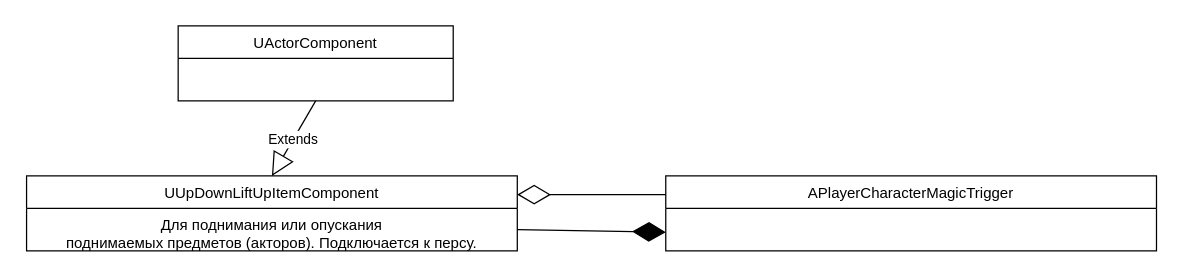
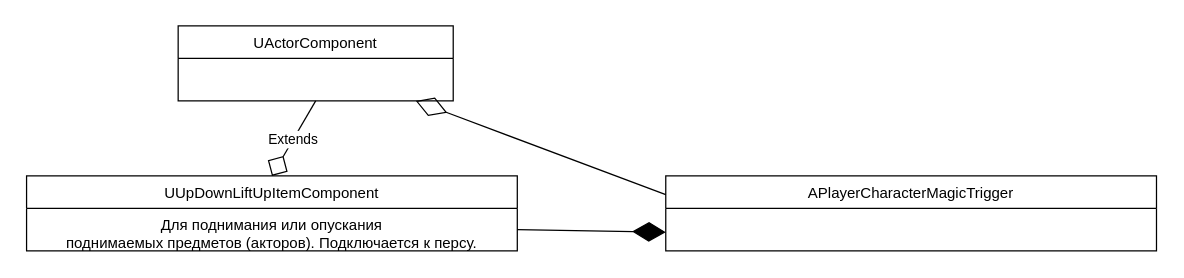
- <mxCell id="5" value="Extends" style="endArrow=block;endSize=16;endFill=0;startFill=1;anchorPointDirection=1;fixDash=0;metaEdit=0;entryX=0.5;entryY=0;entryDx=0;entryDy=0;fontStyle=0;exitX=0.5;exitY=1;exitDx=0;exitDy=0;" edge="1" parent="1" source="2" target="3"><mxGeometry width="160" relative="1" as="geometry"><mxPoint x="374.87" y="220" as="sourcePoint" /><mxPoint x="372" y="320.986" as="targetPoint" /></mxGeometry></mxCell>
+ <mxCell id="5" value="Extends" style="endArrow=diamond;endSize=16;endFill=0;startFill=1;anchorPointDirection=1;fixDash=0;metaEdit=0;entryX=0.5;entryY=0;entryDx=0;entryDy=0;fontStyle=0;exitX=0.5;exitY=1;exitDx=0;exitDy=0;" edge="1" parent="1" source="2" target="3"><mxGeometry width="160" relative="1" as="geometry"><mxPoint x="374.87" y="220" as="sourcePoint" /><mxPoint x="372" y="320.986" as="targetPoint" /></mxGeometry></mxCell>
- <mxCell id="8" value="" style="endArrow=diamondThin;endFill=0;endSize=24;html=1;exitX=0;exitY=0.25;exitDx=0;exitDy=0;entryX=1;entryY=0.25;entryDx=0;entryDy=0;" edge="1" parent="1" source="6" target="3"><mxGeometry width="160" relative="1" as="geometry"><mxPoint x="522" y="280" as="sourcePoint" /><mxPoint x="412" y="280" as="targetPoint" /></mxGeometry></mxCell>
+ <mxCell id="8" value="" style="endArrow=diamondThin;endFill=0;endSize=24;html=1;exitX=0;exitY=0.25;exitDx=0;exitDy=0;" edge="1" parent="1" source="6" target="2"><mxGeometry width="160" relative="1" as="geometry"><mxPoint x="522" y="280" as="sourcePoint" /><mxPoint x="412" y="280" as="targetPoint" /></mxGeometry></mxCell>
